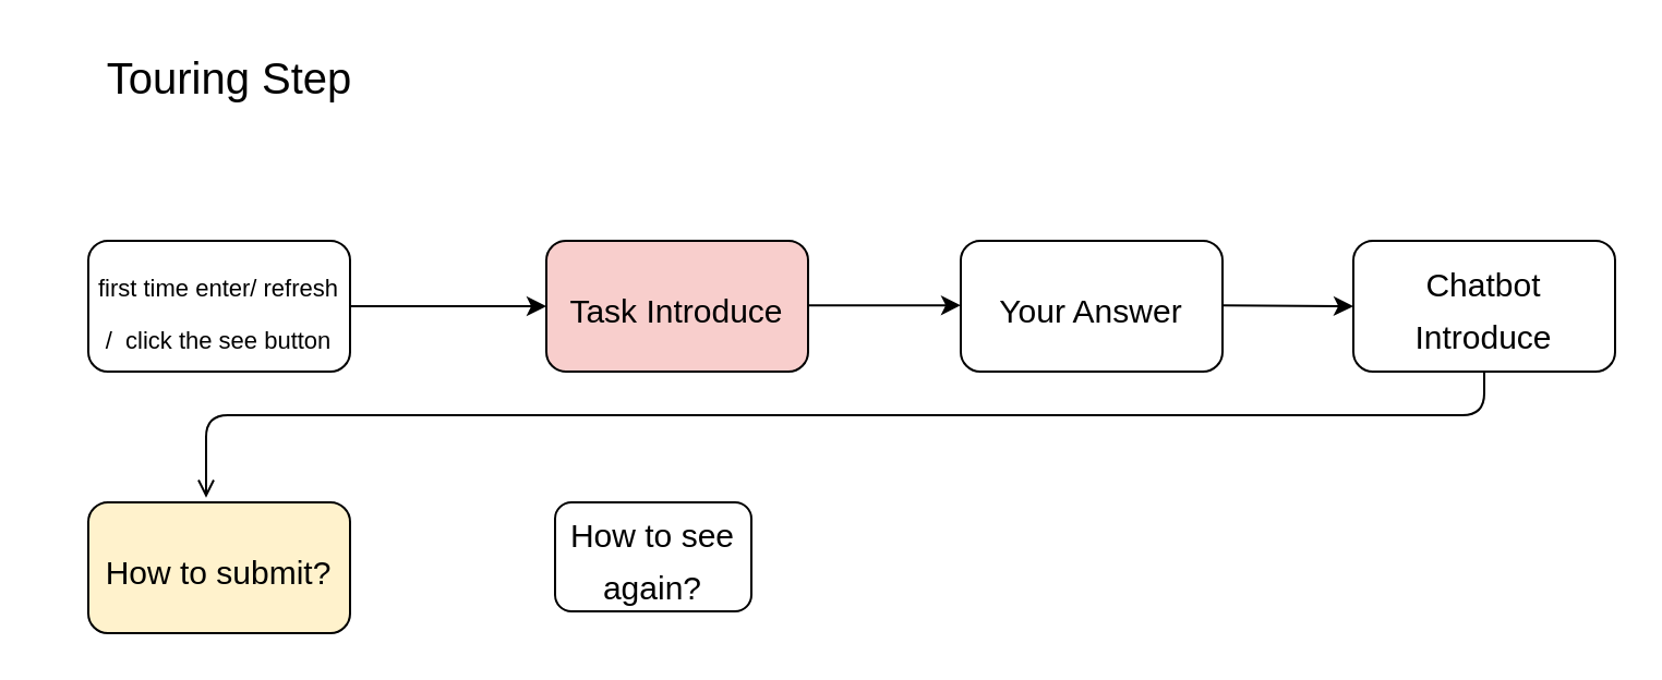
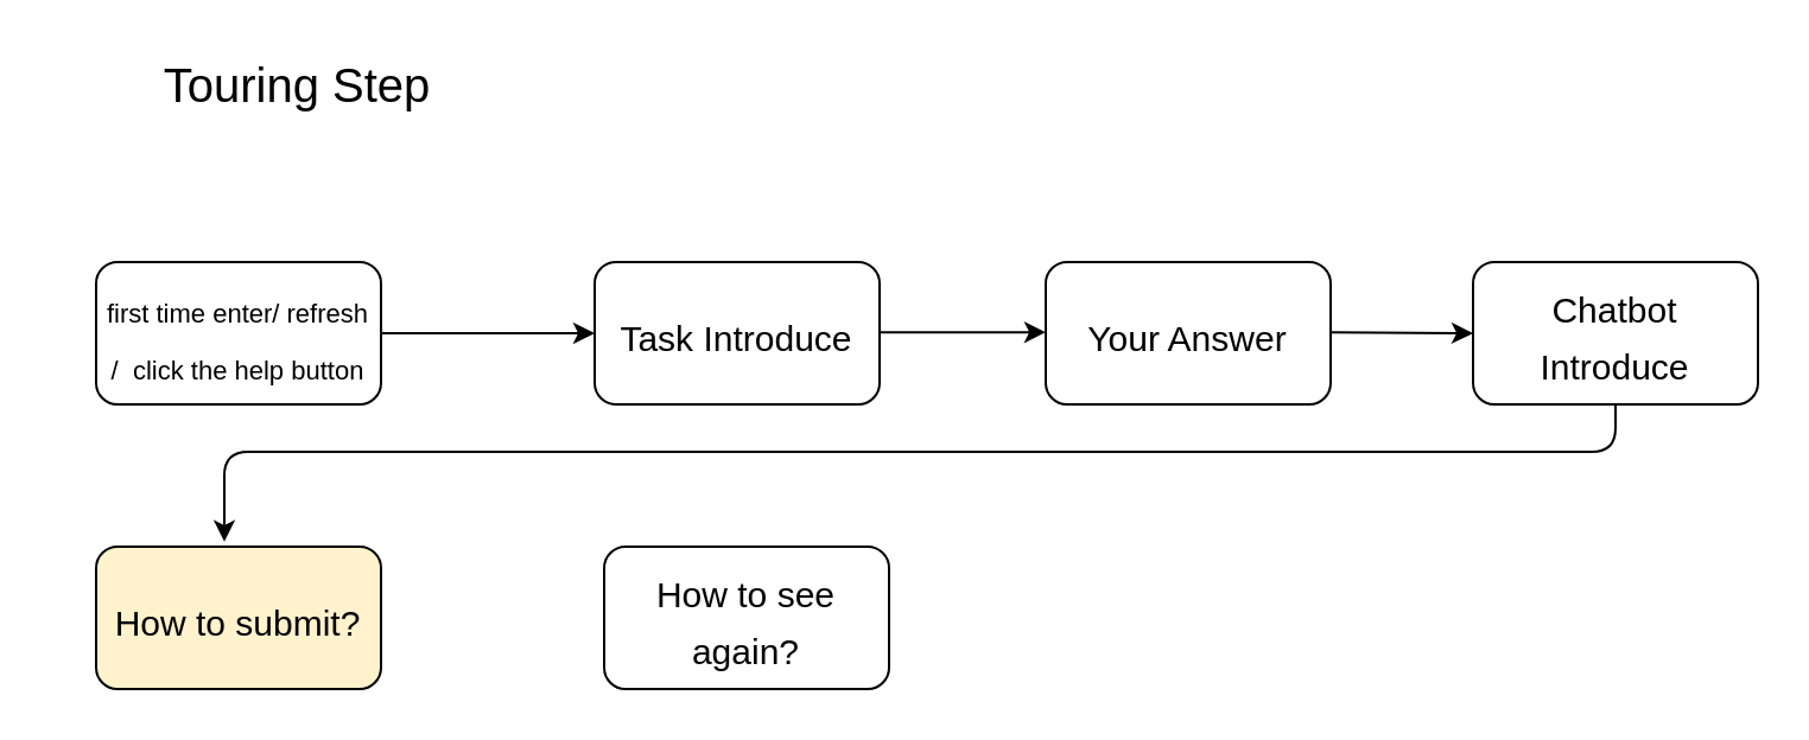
- <mxCell id="3" value="&lt;font style=&quot;font-size: 20px;&quot;&gt;Touring Step&lt;/font&gt;" style="text;html=1;strokeColor=none;fillColor=none;align=center;verticalAlign=middle;whiteSpace=wrap;rounded=0;" parent="1" vertex="1"><mxGeometry x="20" y="20" width="170" height="30" as="geometry" /></mxCell>
+ <mxCell id="3" value="&lt;font style=&quot;font-size: 20px;&quot;&gt;Touring Step&lt;/font&gt;" style="text;html=1;strokeColor=none;fillColor=none;align=center;verticalAlign=middle;whiteSpace=wrap;rounded=0;" parent="1" vertex="1"><mxGeometry x="40" y="20" width="170" height="30" as="geometry" /></mxCell>
- <mxCell id="6" value="&lt;font style=&quot;font-size: 11px;&quot;&gt;first time enter/ refresh /&amp;nbsp; click the see button&lt;/font&gt;" style="rounded=1;whiteSpace=wrap;html=1;fontSize=20;" parent="1" vertex="1"><mxGeometry x="40" y="110" width="120" height="60" as="geometry" /></mxCell>
+ <mxCell id="6" value="&lt;font style=&quot;font-size: 11px;&quot;&gt;first time enter/ refresh /&amp;nbsp; click the help button&lt;/font&gt;" style="rounded=1;whiteSpace=wrap;html=1;fontSize=20;" parent="1" vertex="1"><mxGeometry x="40" y="110" width="120" height="60" as="geometry" /></mxCell>
- <mxCell id="8" value="&lt;font style=&quot;font-size: 15px;&quot;&gt;Task Introduce&lt;/font&gt;" style="rounded=1;whiteSpace=wrap;html=1;fontSize=20;fillColor=#f8cecc;" parent="1" vertex="1"><mxGeometry x="250" y="110" width="120" height="60" as="geometry" /></mxCell>
+ <mxCell id="8" value="&lt;font style=&quot;font-size: 15px;&quot;&gt;Task Introduce&lt;/font&gt;" style="rounded=1;whiteSpace=wrap;html=1;fontSize=20;" parent="1" vertex="1"><mxGeometry x="250" y="110" width="120" height="60" as="geometry" /></mxCell>
- <mxCell id="4" style="edgeStyle=none;html=1;entryX=0.45;entryY=-0.035;entryDx=0;entryDy=0;entryPerimeter=0;fontSize=11;exitX=0.5;exitY=1;exitDx=0;exitDy=0;endArrow=open;" parent="1" source="5" target="11" edge="1"><mxGeometry relative="1" as="geometry"><Array as="points"><mxPoint x="680" y="190" /><mxPoint x="94" y="190" /></Array></mxGeometry></mxCell>
+ <mxCell id="4" style="edgeStyle=none;html=1;entryX=0.45;entryY=-0.035;entryDx=0;entryDy=0;entryPerimeter=0;fontSize=11;exitX=0.5;exitY=1;exitDx=0;exitDy=0;" parent="1" source="5" target="11" edge="1"><mxGeometry relative="1" as="geometry"><Array as="points"><mxPoint x="680" y="190" /><mxPoint x="94" y="190" /></Array></mxGeometry></mxCell>
- <mxCell id="12" value="&lt;font style=&quot;font-size: 15px;&quot;&gt;How to see again?&lt;/font&gt;" style="rounded=1;whiteSpace=wrap;html=1;fontSize=20;" parent="1" vertex="1"><mxGeometry x="254" y="230" width="90" height="50" as="geometry" /></mxCell>
+ <mxCell id="12" value="&lt;font style=&quot;font-size: 15px;&quot;&gt;How to see again?&lt;/font&gt;" style="rounded=1;whiteSpace=wrap;html=1;fontSize=20;" parent="1" vertex="1"><mxGeometry x="254" y="230" width="120" height="60" as="geometry" /></mxCell>
